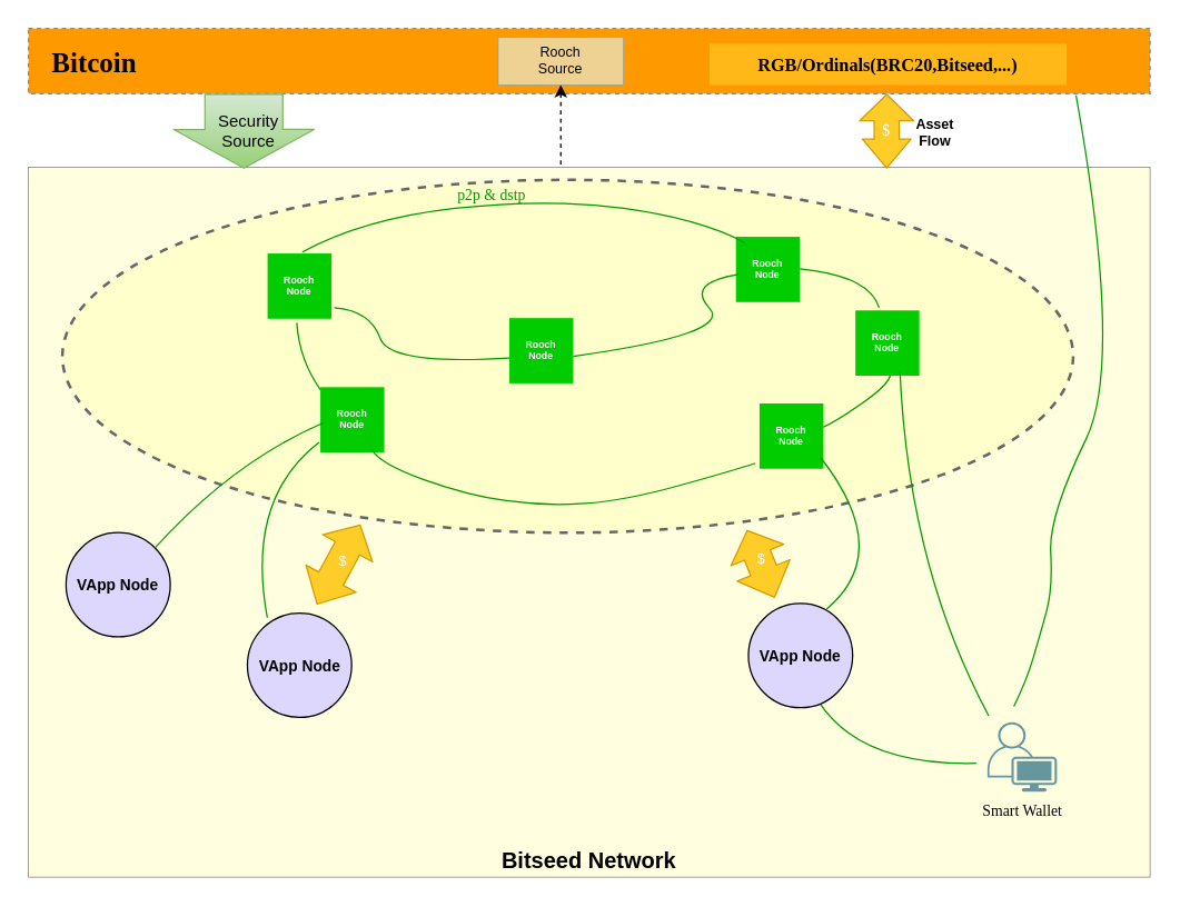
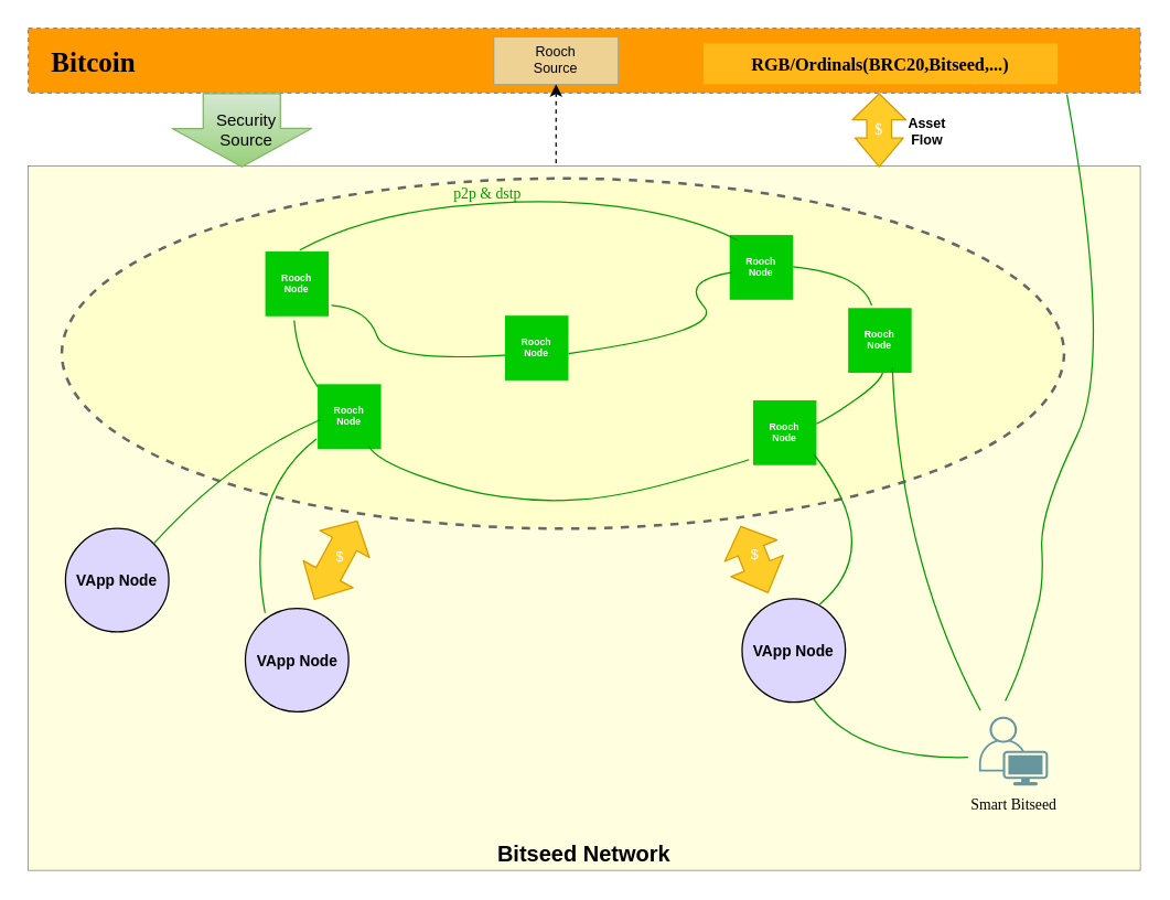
- <mxCell id="31" value="Smart Wallet" style="points=[[0.35,0,0],[0.98,0.51,0],[1,0.71,0],[0.67,1,0],[0,0.795,0],[0,0.65,0]];verticalLabelPosition=bottom;sketch=0;html=1;verticalAlign=top;aspect=fixed;align=center;pointerEvents=1;shape=mxgraph.cisco19.user;fillColor=#005073;strokeColor=none;dashed=1;labelBackgroundColor=none;labelBorderColor=none;strokeWidth=0;fontFamily=Verdana;fontSize=11;fontColor=#000000;opacity=60;" parent="1" vertex="1"><mxGeometry x="710" y="519.5" width="50" height="50" as="geometry" /></mxCell>
+ <mxCell id="31" value="Smart Bitseed" style="points=[[0.35,0,0],[0.98,0.51,0],[1,0.71,0],[0.67,1,0],[0,0.795,0],[0,0.65,0]];verticalLabelPosition=bottom;sketch=0;html=1;verticalAlign=top;aspect=fixed;align=center;pointerEvents=1;shape=mxgraph.cisco19.user;fillColor=#005073;strokeColor=none;dashed=1;labelBackgroundColor=none;labelBorderColor=none;strokeWidth=0;fontFamily=Verdana;fontSize=11;fontColor=#000000;opacity=60;" parent="1" vertex="1"><mxGeometry x="710" y="519.5" width="50" height="50" as="geometry" /></mxCell>
